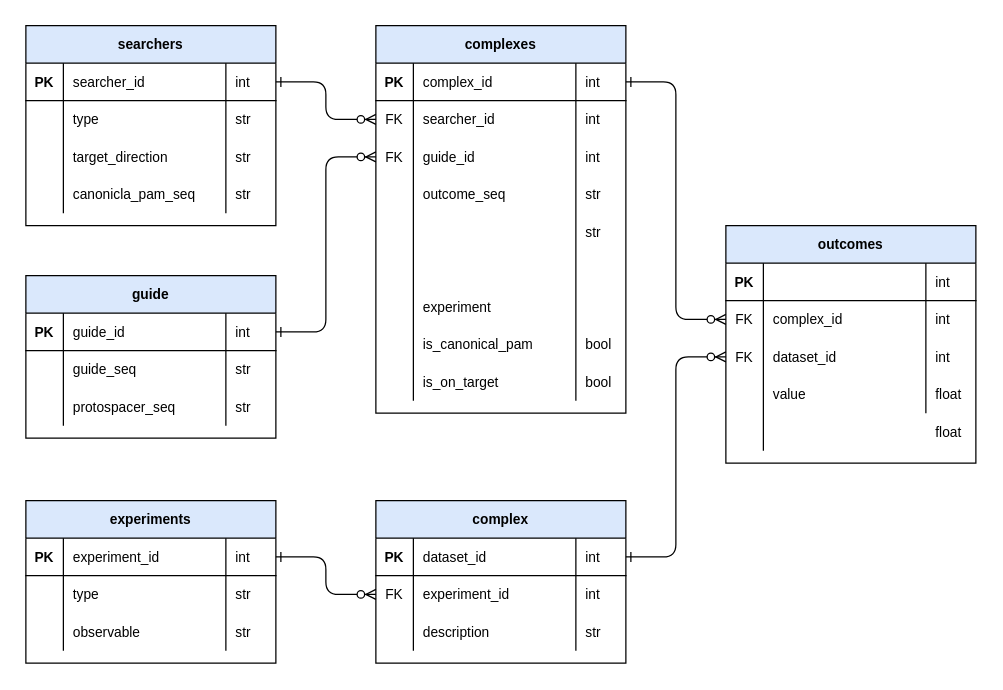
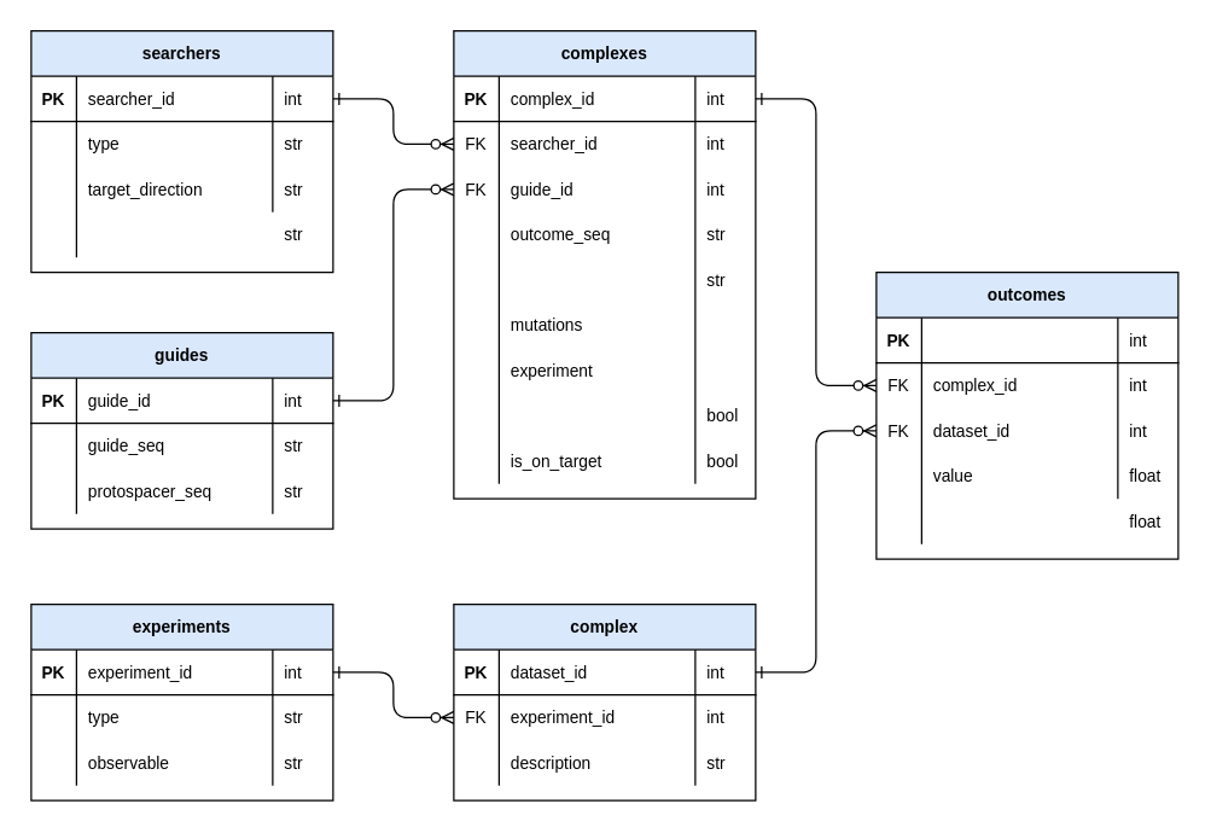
- <mxCell id="17" value="canonicla_pam_seq" style="shape=partialRectangle;overflow=hidden;connectable=0;fillColor=none;top=0;left=0;bottom=0;right=0;align=left;spacingLeft=6;fontSize=11;" parent="15" vertex="1"><mxGeometry x="30" width="130" height="30" as="geometry"><mxRectangle width="130" height="30" as="alternateBounds" /></mxGeometry></mxCell>
+ <mxCell id="54" value="mutations" style="shape=partialRectangle;overflow=hidden;connectable=0;fillColor=none;top=0;left=0;bottom=0;right=0;align=left;spacingLeft=6;fontSize=11;" parent="52" vertex="1"><mxGeometry x="30" width="130" height="30" as="geometry"><mxRectangle width="130" height="30" as="alternateBounds" /></mxGeometry></mxCell>
- <mxCell id="19" value="guide" style="shape=table;startSize=30;container=1;collapsible=1;childLayout=tableLayout;fixedRows=1;rowLines=0;fontStyle=1;align=center;resizeLast=1;fontSize=11;fillColor=#dae8fc;" parent="1" vertex="1"><mxGeometry x="20" y="220" width="200" height="130" as="geometry" /></mxCell>
+ <mxCell id="19" value="guides" style="shape=table;startSize=30;container=1;collapsible=1;childLayout=tableLayout;fixedRows=1;rowLines=0;fontStyle=1;align=center;resizeLast=1;fontSize=11;fillColor=#dae8fc;" parent="1" vertex="1"><mxGeometry x="20" y="220" width="200" height="130" as="geometry" /></mxCell>
- <mxCell id="60" value="is_canonical_pam" style="shape=partialRectangle;overflow=hidden;connectable=0;fillColor=none;top=0;left=0;bottom=0;right=0;align=left;spacingLeft=6;fontSize=11;" parent="58" vertex="1"><mxGeometry x="30" width="130" height="30" as="geometry"><mxRectangle width="130" height="30" as="alternateBounds" /></mxGeometry></mxCell>
